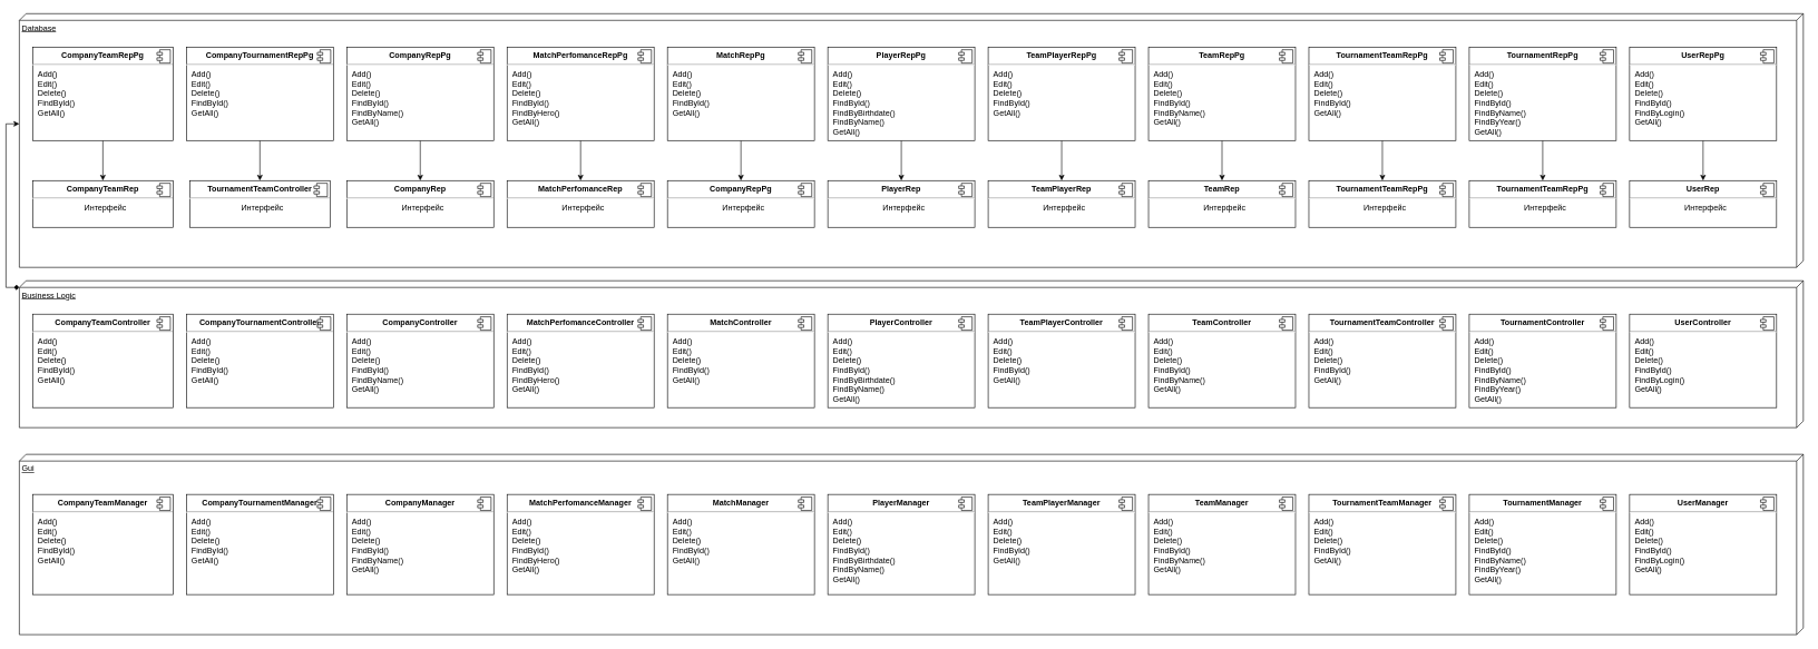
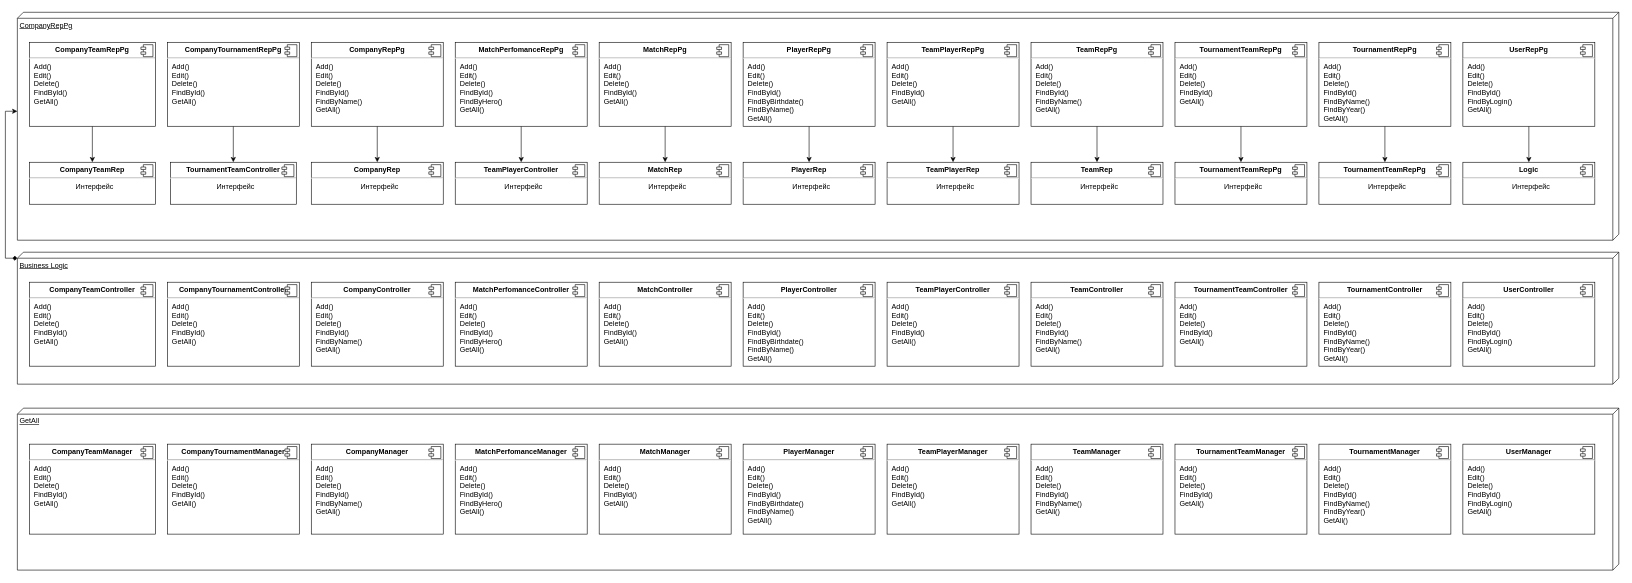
- <mxCell id="3" value="Database" style="verticalAlign=top;align=left;spacingTop=8;spacingLeft=2;spacingRight=12;shape=cube;size=10;direction=south;fontStyle=4;html=1;" parent="1" vertex="1"><mxGeometry x="20" y="20" width="2670" height="380" as="geometry" /></mxCell>
+ <mxCell id="3" value="CompanyRepPg" style="verticalAlign=top;align=left;spacingTop=8;spacingLeft=2;spacingRight=12;shape=cube;size=10;direction=south;fontStyle=4;html=1;" parent="1" vertex="1"><mxGeometry x="20" y="20" width="2670" height="380" as="geometry" /></mxCell>
- <mxCell id="22" value="&lt;p style=&quot;margin:0px;margin-top:6px;text-align:center;&quot;&gt;&lt;b&gt;MatchPerfomanceRep&lt;/b&gt;&lt;/p&gt;&lt;hr&gt;&lt;p style=&quot;text-align: center; margin: 0px 0px 0px 8px;&quot;&gt;Интерфейс&lt;/p&gt;" style="align=left;overflow=fill;html=1;dropTarget=0;" parent="1" vertex="1"><mxGeometry x="750" y="270" width="220" height="70" as="geometry" /></mxCell>
+ <mxCell id="22" value="&lt;p style=&quot;margin:0px;margin-top:6px;text-align:center;&quot;&gt;&lt;b&gt;TeamPlayerController&lt;/b&gt;&lt;/p&gt;&lt;hr&gt;&lt;p style=&quot;text-align: center; margin: 0px 0px 0px 8px;&quot;&gt;Интерфейс&lt;/p&gt;" style="align=left;overflow=fill;html=1;dropTarget=0;" parent="1" vertex="1"><mxGeometry x="750" y="270" width="220" height="70" as="geometry" /></mxCell>
- <mxCell id="27" value="&lt;p style=&quot;margin:0px;margin-top:6px;text-align:center;&quot;&gt;&lt;b&gt;CompanyRepPg&lt;/b&gt;&lt;/p&gt;&lt;hr&gt;&lt;p style=&quot;text-align: center; margin: 0px 0px 0px 8px;&quot;&gt;Интерфейс&lt;/p&gt;" style="align=left;overflow=fill;html=1;dropTarget=0;" parent="1" vertex="1"><mxGeometry x="990" y="270" width="220" height="70" as="geometry" /></mxCell>
+ <mxCell id="27" value="&lt;p style=&quot;margin:0px;margin-top:6px;text-align:center;&quot;&gt;&lt;b&gt;MatchRep&lt;/b&gt;&lt;/p&gt;&lt;hr&gt;&lt;p style=&quot;text-align: center; margin: 0px 0px 0px 8px;&quot;&gt;Интерфейс&lt;/p&gt;" style="align=left;overflow=fill;html=1;dropTarget=0;" parent="1" vertex="1"><mxGeometry x="990" y="270" width="220" height="70" as="geometry" /></mxCell>
- <mxCell id="57" value="&lt;p style=&quot;margin:0px;margin-top:6px;text-align:center;&quot;&gt;&lt;b&gt;UserRep&lt;/b&gt;&lt;/p&gt;&lt;hr&gt;&lt;p style=&quot;text-align: center; margin: 0px 0px 0px 8px;&quot;&gt;Интерфейс&lt;/p&gt;" style="align=left;overflow=fill;html=1;dropTarget=0;" parent="1" vertex="1"><mxGeometry x="2430" y="270" width="220" height="70" as="geometry" /></mxCell>
+ <mxCell id="57" value="&lt;p style=&quot;margin:0px;margin-top:6px;text-align:center;&quot;&gt;&lt;b&gt;Logic&lt;/b&gt;&lt;/p&gt;&lt;hr&gt;&lt;p style=&quot;text-align: center; margin: 0px 0px 0px 8px;&quot;&gt;Интерфейс&lt;/p&gt;" style="align=left;overflow=fill;html=1;dropTarget=0;" parent="1" vertex="1"><mxGeometry x="2430" y="270" width="220" height="70" as="geometry" /></mxCell>
- <mxCell id="82" value="Gui" style="verticalAlign=top;align=left;spacingTop=8;spacingLeft=2;spacingRight=12;shape=cube;size=10;direction=south;fontStyle=4;html=1;" parent="1" vertex="1"><mxGeometry x="20" y="680" width="2670" height="270" as="geometry" /></mxCell>
+ <mxCell id="82" value="GetAll" style="verticalAlign=top;align=left;spacingTop=8;spacingLeft=2;spacingRight=12;shape=cube;size=10;direction=south;fontStyle=4;html=1;" parent="1" vertex="1"><mxGeometry x="20" y="680" width="2670" height="270" as="geometry" /></mxCell>
